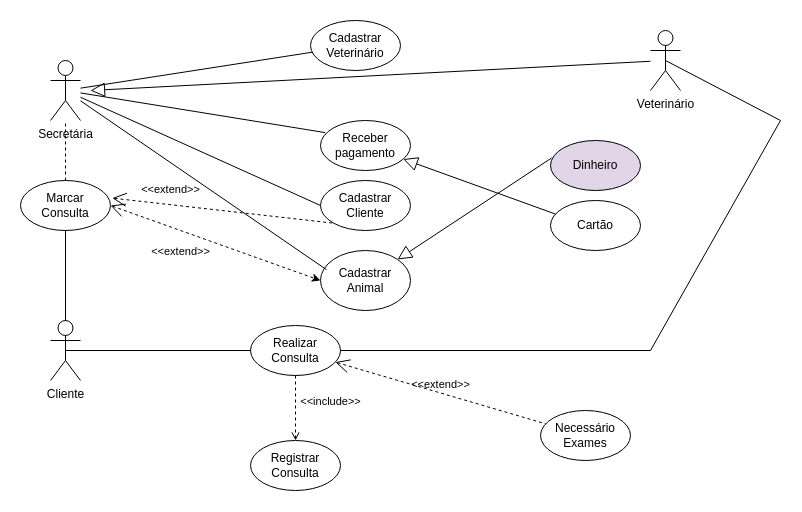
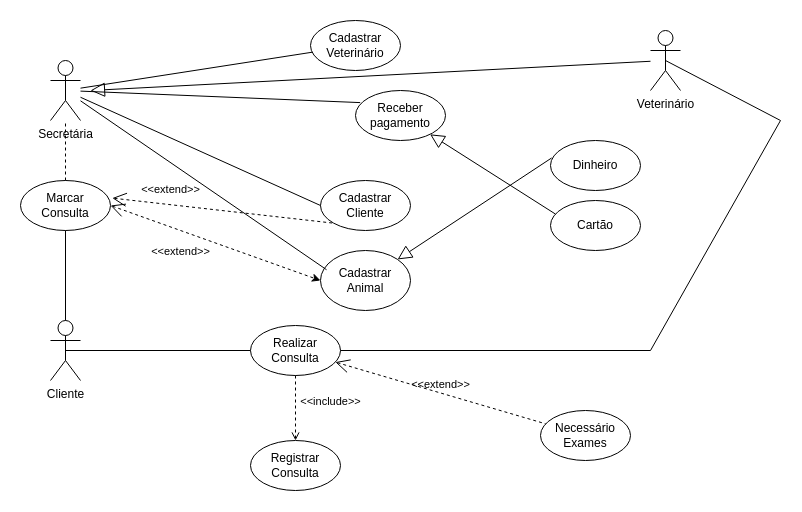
- <mxCell id="8" value="Receber pagamento" style="ellipse;whiteSpace=wrap;html=1;" parent="1" vertex="1"><mxGeometry x="320" y="120" width="90" height="50" as="geometry" /></mxCell>
+ <mxCell id="8" value="Receber pagamento" style="ellipse;whiteSpace=wrap;html=1;" parent="1" vertex="1"><mxGeometry x="355" y="90" width="90" height="50" as="geometry" /></mxCell>
- <mxCell id="9" value="Dinheiro" style="ellipse;whiteSpace=wrap;html=1;fillColor=#e1d5e7;" parent="1" vertex="1"><mxGeometry x="550" y="140" width="90" height="50" as="geometry" /></mxCell>
+ <mxCell id="9" value="Dinheiro" style="ellipse;whiteSpace=wrap;html=1;" parent="1" vertex="1"><mxGeometry x="550" y="140" width="90" height="50" as="geometry" /></mxCell>
